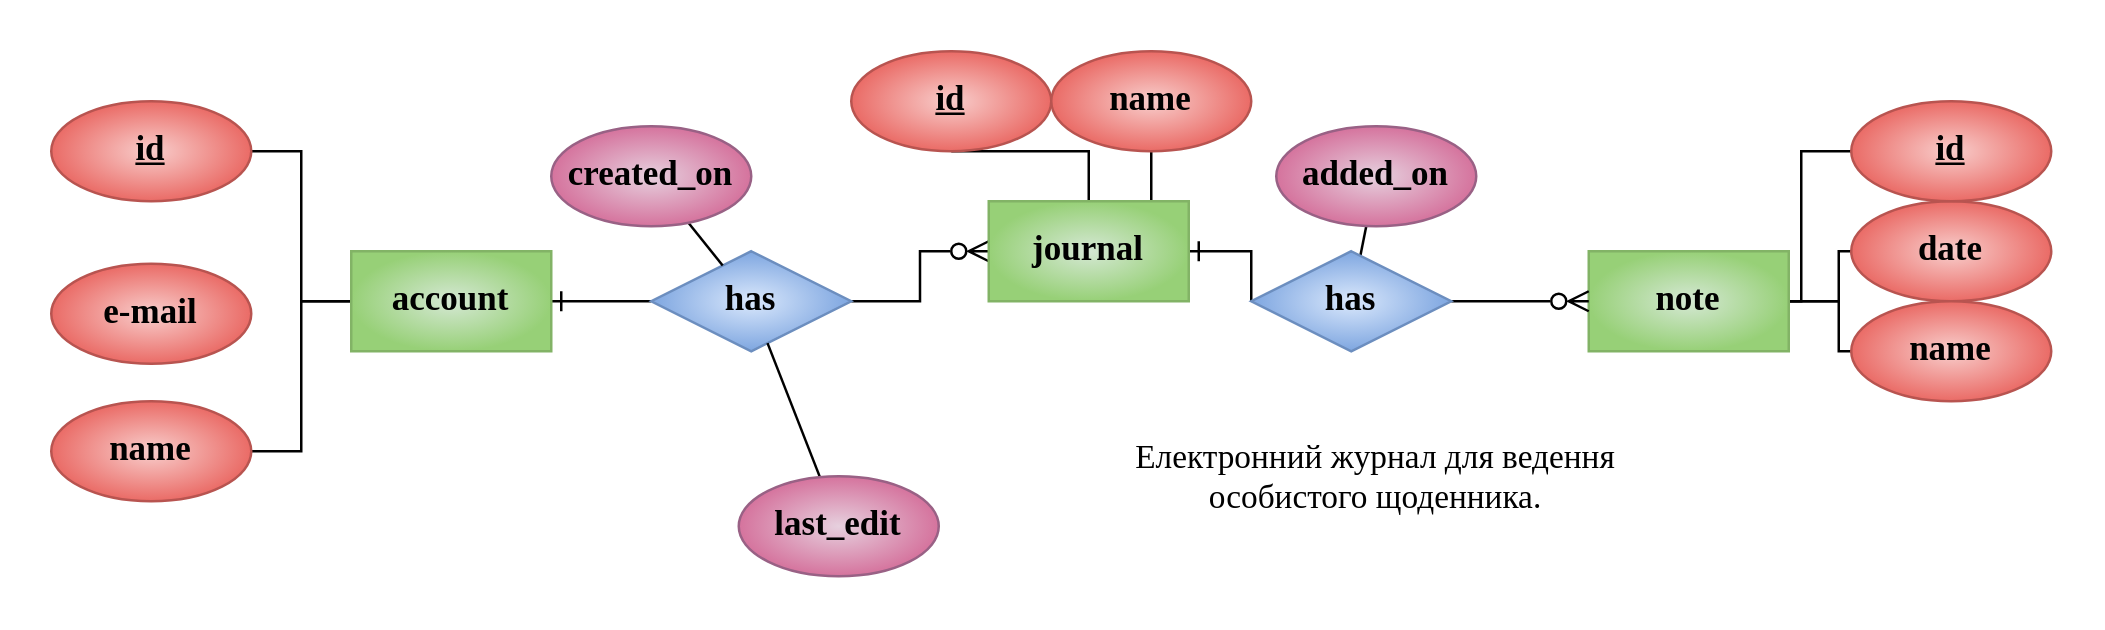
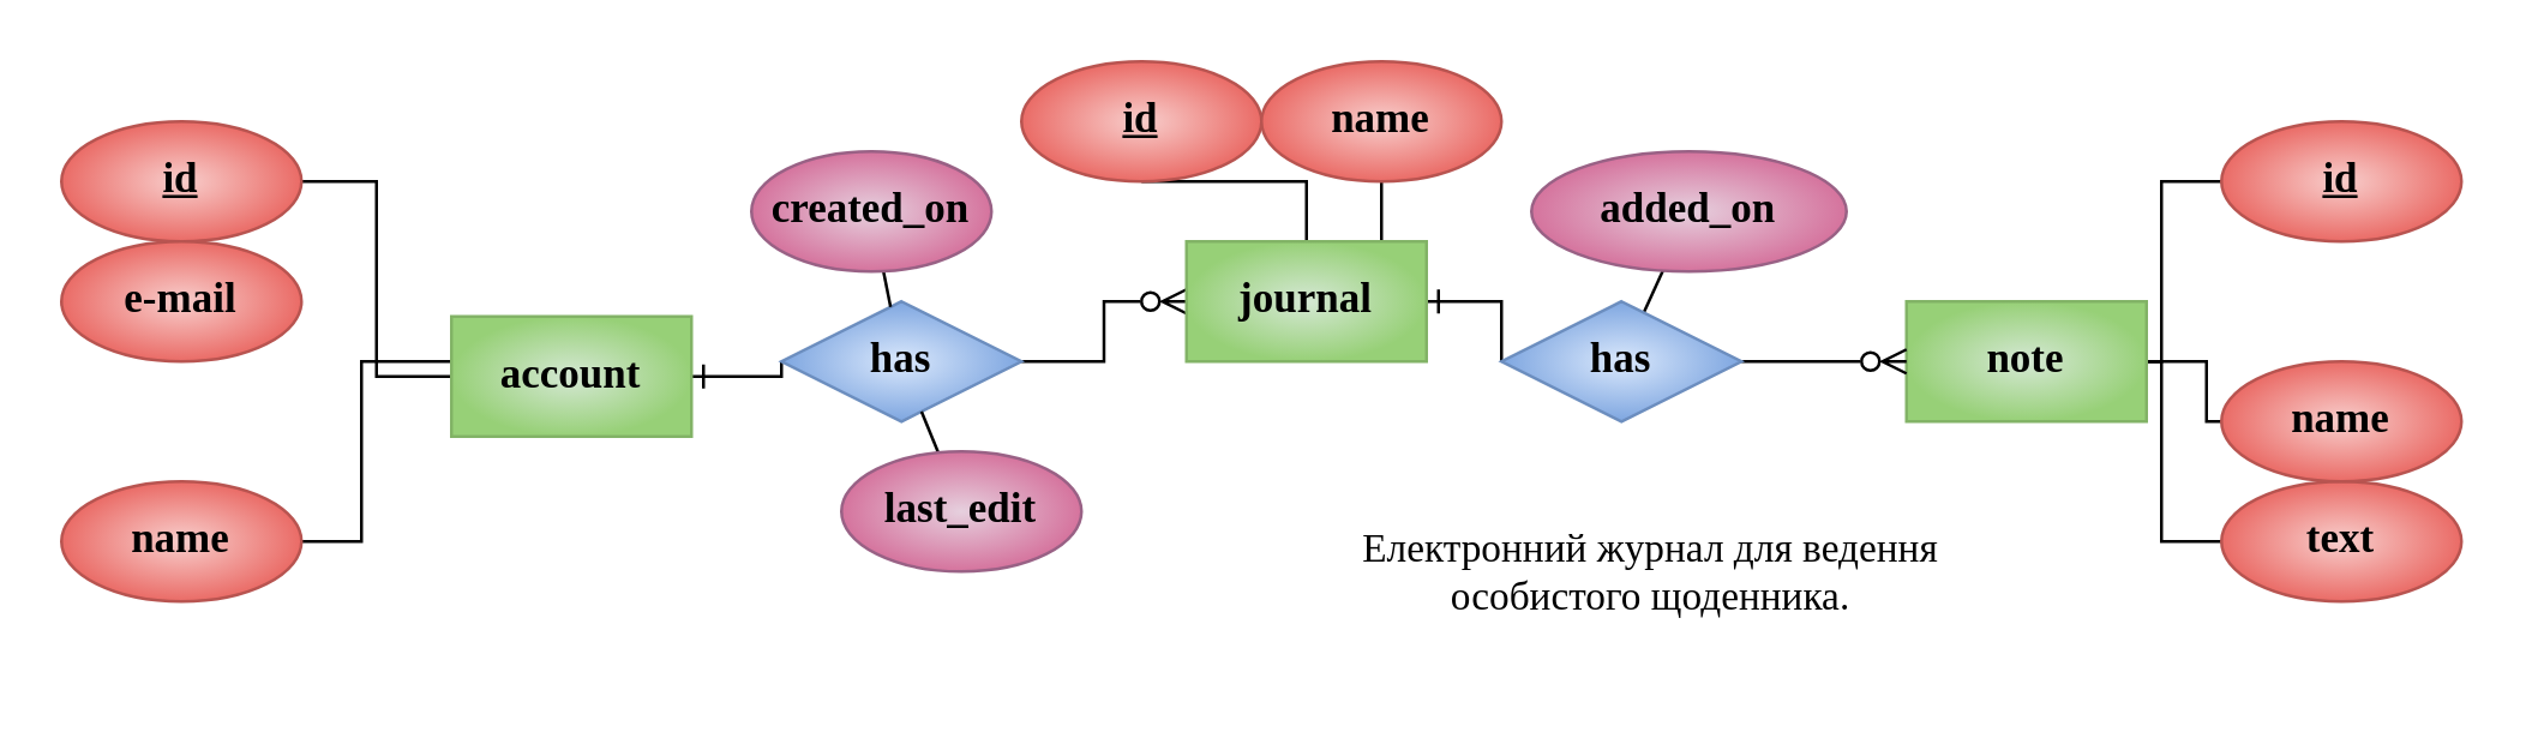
- <mxCell id="26" value="created_on" style="ellipse;whiteSpace=wrap;html=1;fillColor=#e6d0de;strokeColor=#996185;gradientDirection=radial;fontFamily=Kanit;fontSource=https%3A%2F%2Ffonts.googleapis.com%2Fcss%3Ffamily%3DKanit;fontSize=14;fontStyle=1;strokeWidth=1;gradientColor=#d5739d;" vertex="1" parent="1"><mxGeometry x="220" y="50" width="80" height="40" as="geometry" /></mxCell>
+ <mxCell id="26" value="created_on" style="ellipse;whiteSpace=wrap;html=1;fillColor=#e6d0de;strokeColor=#996185;gradientDirection=radial;fontFamily=Kanit;fontSource=https%3A%2F%2Ffonts.googleapis.com%2Fcss%3Ffamily%3DKanit;fontSize=14;fontStyle=1;strokeWidth=1;gradientColor=#d5739d;" vertex="1" parent="1"><mxGeometry x="250" y="50" width="80" height="40" as="geometry" /></mxCell>
- <mxCell id="27" value="added_on" style="ellipse;whiteSpace=wrap;html=1;fillColor=#e6d0de;gradientColor=#d5739d;strokeColor=#996185;gradientDirection=radial;fontFamily=Kanit;fontSource=https%3A%2F%2Ffonts.googleapis.com%2Fcss%3Ffamily%3DKanit;fontSize=14;fontStyle=1;strokeWidth=1;" vertex="1" parent="1"><mxGeometry x="510" y="50" width="80" height="40" as="geometry" /></mxCell>
+ <mxCell id="27" value="added_on" style="ellipse;whiteSpace=wrap;html=1;fillColor=#e6d0de;gradientColor=#d5739d;strokeColor=#996185;gradientDirection=radial;fontFamily=Kanit;fontSource=https%3A%2F%2Ffonts.googleapis.com%2Fcss%3Ffamily%3DKanit;fontSize=14;fontStyle=1;strokeWidth=1;" vertex="1" parent="1"><mxGeometry x="510" y="50" width="105" height="40" as="geometry" /></mxCell>
- <mxCell id="30" value="date" style="ellipse;whiteSpace=wrap;html=1;fillColor=#f8cecc;gradientColor=#ea6b66;strokeColor=#b85450;gradientDirection=radial;fontFamily=Kanit;fontSource=https%3A%2F%2Ffonts.googleapis.com%2Fcss%3Ffamily%3DKanit;fontSize=14;fontStyle=1;strokeWidth=1;" vertex="1" parent="1"><mxGeometry x="740" y="80" width="80" height="40" as="geometry" /></mxCell>
- <mxCell id="16" style="edgeStyle=orthogonalEdgeStyle;rounded=0;orthogonalLoop=1;jettySize=auto;html=1;exitX=1;exitY=0.5;exitDx=0;exitDy=0;endArrow=none;endFill=0;" edge="1" parent="1" source="19" target="30"><mxGeometry relative="1" as="geometry" /></mxCell>
- <mxCell id="5" value="account" style="rounded=0;whiteSpace=wrap;html=1;gradientDirection=radial;fillColor=#d5e8d4;strokeColor=#82b366;gradientColor=#97d077;fontFamily=Kanit;fontSize=14;fontStyle=1;fontSource=https%3A%2F%2Ffonts.googleapis.com%2Fcss%3Ffamily%3DKanit;perimeterSpacing=0;strokeWidth=1;" parent="1" vertex="1"><mxGeometry x="140" y="100" width="80" height="40" as="geometry" /></mxCell>
+ <mxCell id="5" value="account" style="rounded=0;whiteSpace=wrap;html=1;gradientDirection=radial;fillColor=#d5e8d4;strokeColor=#82b366;gradientColor=#97d077;fontFamily=Kanit;fontSize=14;fontStyle=1;fontSource=https%3A%2F%2Ffonts.googleapis.com%2Fcss%3Ffamily%3DKanit;perimeterSpacing=0;strokeWidth=1;" parent="1" vertex="1"><mxGeometry x="150" y="105" width="80" height="40" as="geometry" /></mxCell>
- <mxCell id="7" value="e-mail" style="ellipse;whiteSpace=wrap;html=1;fillColor=#f8cecc;gradientColor=#ea6b66;strokeColor=#b85450;gradientDirection=radial;fontFamily=Kanit;fontSource=https%3A%2F%2Ffonts.googleapis.com%2Fcss%3Ffamily%3DKanit;fontSize=14;fontStyle=1;strokeWidth=1;" parent="1" vertex="1"><mxGeometry x="20" y="105" width="80" height="40" as="geometry" /></mxCell>
+ <mxCell id="7" value="e-mail" style="ellipse;whiteSpace=wrap;html=1;fillColor=#f8cecc;gradientColor=#ea6b66;strokeColor=#b85450;gradientDirection=radial;fontFamily=Kanit;fontSource=https%3A%2F%2Ffonts.googleapis.com%2Fcss%3Ffamily%3DKanit;fontSize=14;fontStyle=1;strokeWidth=1;" parent="1" vertex="1"><mxGeometry y="80" width="80" height="40" as="geometry" x="20" /></mxCell>
+ <mxCell id="15" style="edgeStyle=orthogonalEdgeStyle;rounded=0;orthogonalLoop=1;jettySize=auto;html=1;exitX=1;exitY=0.5;exitDx=0;exitDy=0;endArrow=none;endFill=0;" edge="1" parent="1" source="19" target="28"><mxGeometry relative="1" as="geometry"><Array as="points"><mxPoint x="720" y="120" /><mxPoint x="720" y="180" /></Array></mxGeometry></mxCell>
+ <mxCell id="28" value="text" style="ellipse;whiteSpace=wrap;html=1;fillColor=#f8cecc;gradientColor=#ea6b66;strokeColor=#b85450;gradientDirection=radial;fontFamily=Kanit;fontSource=https%3A%2F%2Ffonts.googleapis.com%2Fcss%3Ffamily%3DKanit;fontSize=14;fontStyle=1;strokeWidth=1;" vertex="1" parent="1"><mxGeometry x="740" y="160" width="80" height="40" as="geometry" /></mxCell>
- <mxCell id="32" value="last_edit" style="ellipse;whiteSpace=wrap;html=1;fillColor=#e6d0de;strokeColor=#996185;gradientDirection=radial;fontFamily=Kanit;fontSource=https%3A%2F%2Ffonts.googleapis.com%2Fcss%3Ffamily%3DKanit;fontSize=14;fontStyle=1;strokeWidth=1;gradientColor=#d5739d;" vertex="1" parent="1"><mxGeometry x="295" y="190" width="80" height="40" as="geometry" /></mxCell>
+ <mxCell id="32" value="last_edit" style="ellipse;whiteSpace=wrap;html=1;fillColor=#e6d0de;strokeColor=#996185;gradientDirection=radial;fontFamily=Kanit;fontSource=https%3A%2F%2Ffonts.googleapis.com%2Fcss%3Ffamily%3DKanit;fontSize=14;fontStyle=1;strokeWidth=1;gradientColor=#d5739d;" vertex="1" parent="1"><mxGeometry x="280" y="150" width="80" height="40" as="geometry" /></mxCell>
